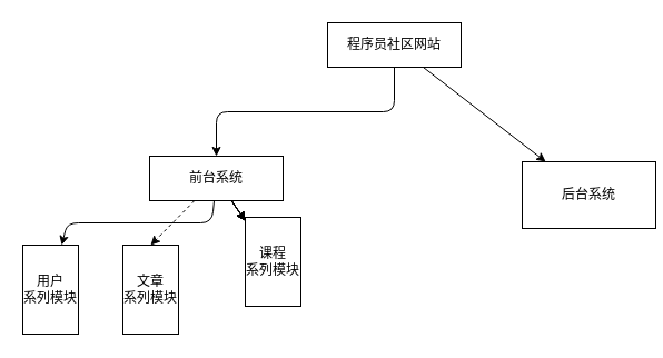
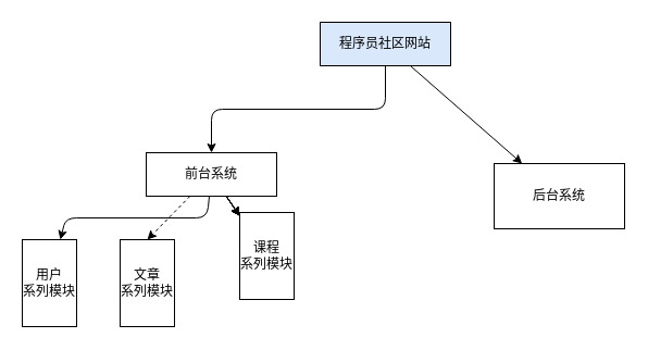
- <mxCell id="4" value="程序员社区网站" style="rounded=0;whiteSpace=wrap;html=1;" vertex="1" parent="1"><mxGeometry x="294" y="20" width="120" height="40" as="geometry" /></mxCell>
+ <mxCell id="4" value="程序员社区网站" style="rounded=0;whiteSpace=wrap;html=1;fillColor=#dae8fc;" vertex="1" parent="1"><mxGeometry x="294" y="20" width="120" height="40" as="geometry" /></mxCell>
- <mxCell id="13" value="后台系统" style="whiteSpace=wrap;html=1;rounded=0;" vertex="1" parent="1"><mxGeometry x="469" y="145" width="120" height="60" as="geometry" /></mxCell>
+ <mxCell id="13" value="后台系统" style="whiteSpace=wrap;html=1;rounded=0;" vertex="1" parent="1"><mxGeometry x="454" y="150" width="120" height="60" as="geometry" /></mxCell>
